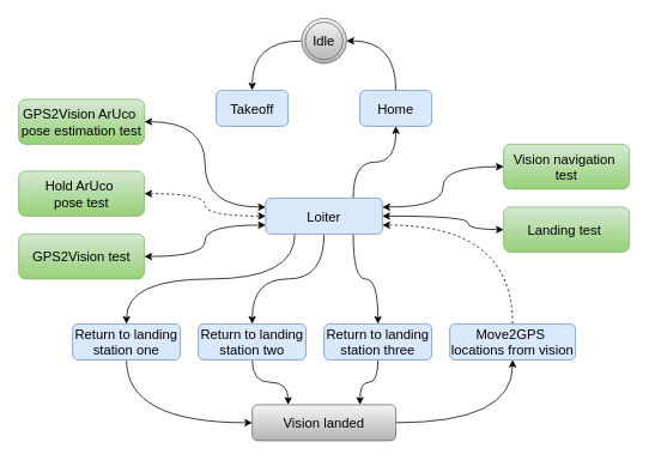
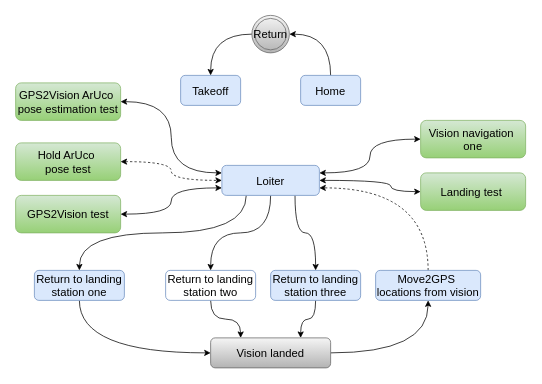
- <mxCell id="27" value="&lt;font style=&quot;font-size: 15px&quot;&gt;Idle&lt;/font&gt;" style="ellipse;shape=doubleEllipse;whiteSpace=wrap;html=1;aspect=fixed;fillColor=#f5f5f5;strokeColor=#666666;gradientColor=#b3b3b3;" parent="1" vertex="1"><mxGeometry x="335" y="20" width="50" height="50" as="geometry" /></mxCell>
+ <mxCell id="27" value="&lt;font style=&quot;font-size: 15px&quot;&gt;Return&lt;/font&gt;" style="ellipse;shape=doubleEllipse;whiteSpace=wrap;html=1;aspect=fixed;fillColor=#f5f5f5;strokeColor=#666666;gradientColor=#b3b3b3;" parent="1" vertex="1"><mxGeometry x="335" y="20" width="50" height="50" as="geometry" /></mxCell>
- <mxCell id="15" style="edgeStyle=orthogonalEdgeStyle;curved=1;rounded=0;orthogonalLoop=1;jettySize=auto;html=1;exitX=0.75;exitY=0;exitDx=0;exitDy=0;entryX=0.5;entryY=1;entryDx=0;entryDy=0;" parent="1" source="19" target="11" edge="1"><mxGeometry relative="1" as="geometry" /></mxCell>
- <mxCell id="13" value="&lt;pre style=&quot;font-size: 15px ; margin-top: 0px ; margin-bottom: 0px&quot;&gt;&lt;pre style=&quot;margin-top: 0px ; margin-bottom: 0px&quot;&gt;&lt;pre style=&quot;margin-top: 0px ; margin-bottom: 0px&quot;&gt;&lt;font face=&quot;Helvetica&quot; style=&quot;font-size: 15px&quot;&gt;Vision navigation &lt;/font&gt;&lt;/pre&gt;&lt;pre style=&quot;margin-top: 0px ; margin-bottom: 0px&quot;&gt;&lt;font face=&quot;Helvetica&quot; style=&quot;font-size: 15px&quot;&gt;test&lt;/font&gt;&lt;/pre&gt;&lt;/pre&gt;&lt;/pre&gt;" style="rounded=1;whiteSpace=wrap;html=1;gradientColor=#97d077;fillColor=#d5e8d4;strokeColor=#82b366;" parent="1" vertex="1"><mxGeometry x="560" y="160" width="140" height="50" as="geometry" /></mxCell>
+ <mxCell id="13" value="&lt;pre style=&quot;font-size: 15px ; margin-top: 0px ; margin-bottom: 0px&quot;&gt;&lt;pre style=&quot;margin-top: 0px ; margin-bottom: 0px&quot;&gt;&lt;pre style=&quot;margin-top: 0px ; margin-bottom: 0px&quot;&gt;&lt;font face=&quot;Helvetica&quot; style=&quot;font-size: 15px&quot;&gt;Vision navigation &lt;/font&gt;&lt;/pre&gt;&lt;pre style=&quot;margin-top: 0px ; margin-bottom: 0px&quot;&gt;&lt;font face=&quot;Helvetica&quot; style=&quot;font-size: 15px&quot;&gt;one&lt;/font&gt;&lt;/pre&gt;&lt;/pre&gt;&lt;/pre&gt;" style="rounded=1;whiteSpace=wrap;html=1;gradientColor=#97d077;fillColor=#d5e8d4;strokeColor=#82b366;" parent="1" vertex="1"><mxGeometry x="560" y="160" width="140" height="50" as="geometry" /></mxCell>
- <mxCell id="6" value="&lt;pre style=&quot;margin-top: 0px ; margin-bottom: 0px ; font-size: 15px&quot;&gt;&lt;font face=&quot;Helvetica&quot; style=&quot;font-size: 15px&quot;&gt; Return to landing &lt;/font&gt;&lt;/pre&gt;&lt;pre style=&quot;margin-top: 0px ; margin-bottom: 0px ; font-size: 15px&quot;&gt;&lt;font face=&quot;Helvetica&quot; style=&quot;font-size: 15px&quot;&gt;station one&lt;/font&gt;&lt;/pre&gt;" style="rounded=1;whiteSpace=wrap;html=1;fillColor=#dae8fc;strokeColor=#6c8ebf;" parent="1" vertex="1"><mxGeometry x="80" y="360" width="120" height="40" as="geometry" /></mxCell>
+ <mxCell id="6" value="&lt;pre style=&quot;margin-top: 0px ; margin-bottom: 0px ; font-size: 15px&quot;&gt;&lt;font face=&quot;Helvetica&quot; style=&quot;font-size: 15px&quot;&gt; Return to landing &lt;/font&gt;&lt;/pre&gt;&lt;pre style=&quot;margin-top: 0px ; margin-bottom: 0px ; font-size: 15px&quot;&gt;&lt;font face=&quot;Helvetica&quot; style=&quot;font-size: 15px&quot;&gt;station one&lt;/font&gt;&lt;/pre&gt;" style="rounded=1;whiteSpace=wrap;html=1;fillColor=#dae8fc;strokeColor=#6c8ebf;" parent="1" vertex="1"><mxGeometry x="45" y="360" width="120" height="40" as="geometry" /></mxCell>
- <mxCell id="8" value="&lt;pre style=&quot;margin-top: 0px ; margin-bottom: 0px ; font-size: 15px&quot;&gt;&lt;font face=&quot;Helvetica&quot; style=&quot;font-size: 15px&quot;&gt; Return to landing &lt;/font&gt;&lt;/pre&gt;&lt;pre style=&quot;margin-top: 0px ; margin-bottom: 0px ; font-size: 15px&quot;&gt;&lt;font face=&quot;Helvetica&quot; style=&quot;font-size: 15px&quot;&gt;station two&lt;/font&gt;&lt;/pre&gt;" style="rounded=1;whiteSpace=wrap;html=1;fillColor=#dae8fc;strokeColor=#6c8ebf;" parent="1" vertex="1"><mxGeometry x="220" y="360" width="120" height="40" as="geometry" /></mxCell>
+ <mxCell id="8" value="&lt;pre style=&quot;margin-top: 0px ; margin-bottom: 0px ; font-size: 15px&quot;&gt;&lt;font face=&quot;Helvetica&quot; style=&quot;font-size: 15px&quot;&gt; Return to landing &lt;/font&gt;&lt;/pre&gt;&lt;pre style=&quot;margin-top: 0px ; margin-bottom: 0px ; font-size: 15px&quot;&gt;&lt;font face=&quot;Helvetica&quot; style=&quot;font-size: 15px&quot;&gt;station two&lt;/font&gt;&lt;/pre&gt;" style="rounded=1;whiteSpace=wrap;html=1;fillColor=#ffffff;strokeColor=#6c8ebf;" parent="1" vertex="1"><mxGeometry x="220" y="360" width="120" height="40" as="geometry" /></mxCell>
